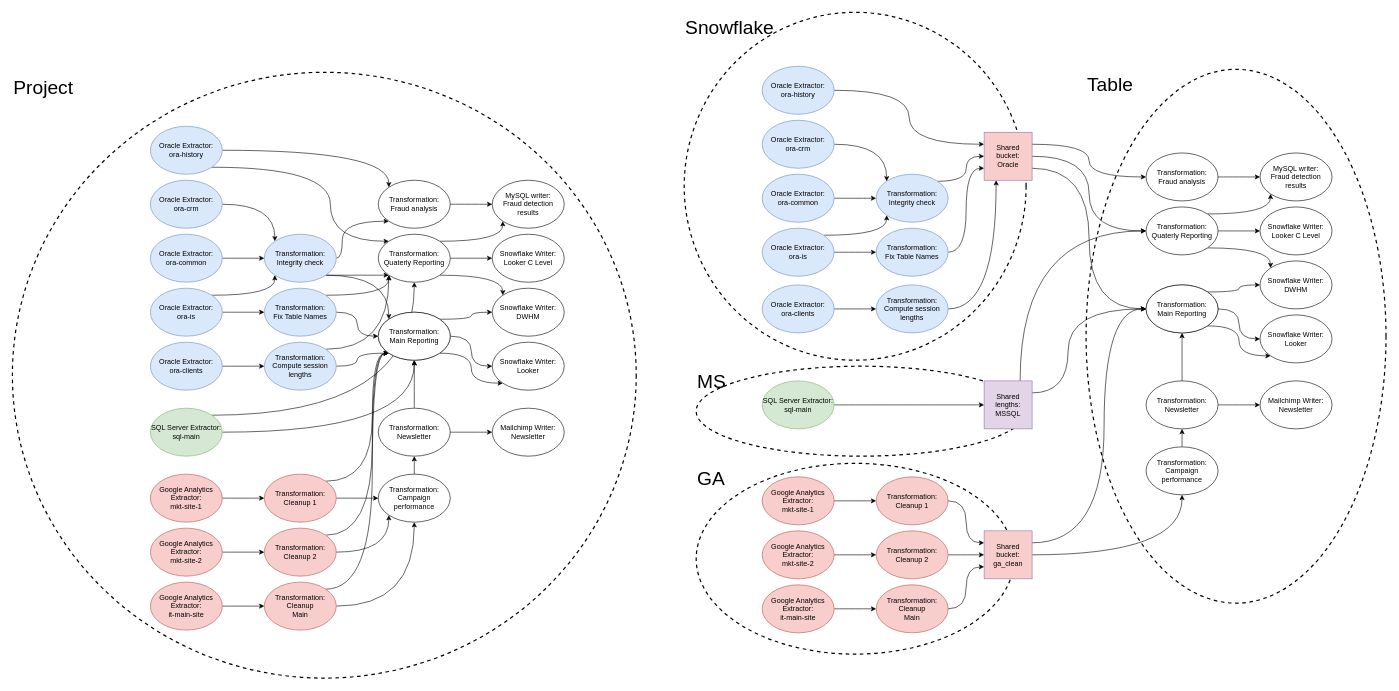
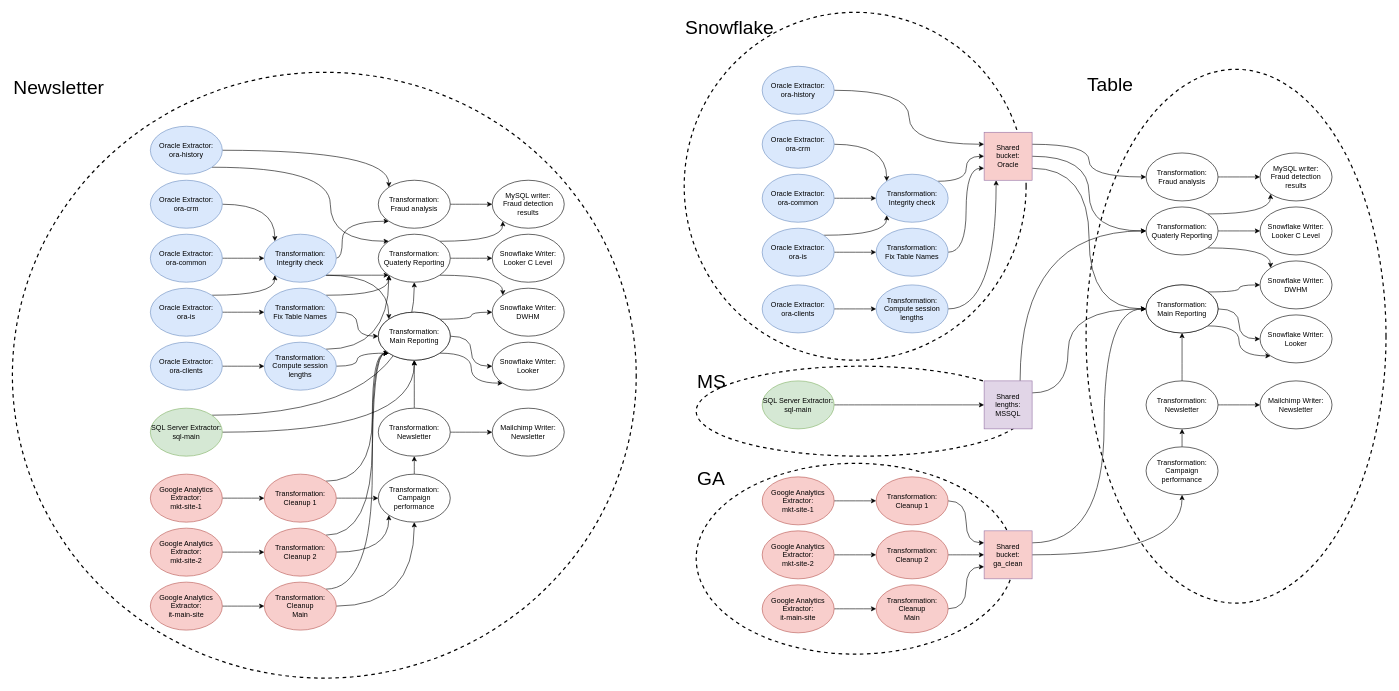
- <mxCell id="2" value="Project" style="ellipse;whiteSpace=wrap;html=1;fillColor=none;align=left;verticalAlign=top;fontSize=32;strokeWidth=2;dashed=1;" vertex="1" parent="1"><mxGeometry x="20" y="120" width="1040" height="1010" as="geometry" /></mxCell>
+ <mxCell id="2" value="Newsletter" style="ellipse;whiteSpace=wrap;html=1;fillColor=none;align=left;verticalAlign=top;fontSize=32;strokeWidth=2;dashed=1;" vertex="1" parent="1"><mxGeometry x="20" y="120" width="1040" height="1010" as="geometry" /></mxCell>
